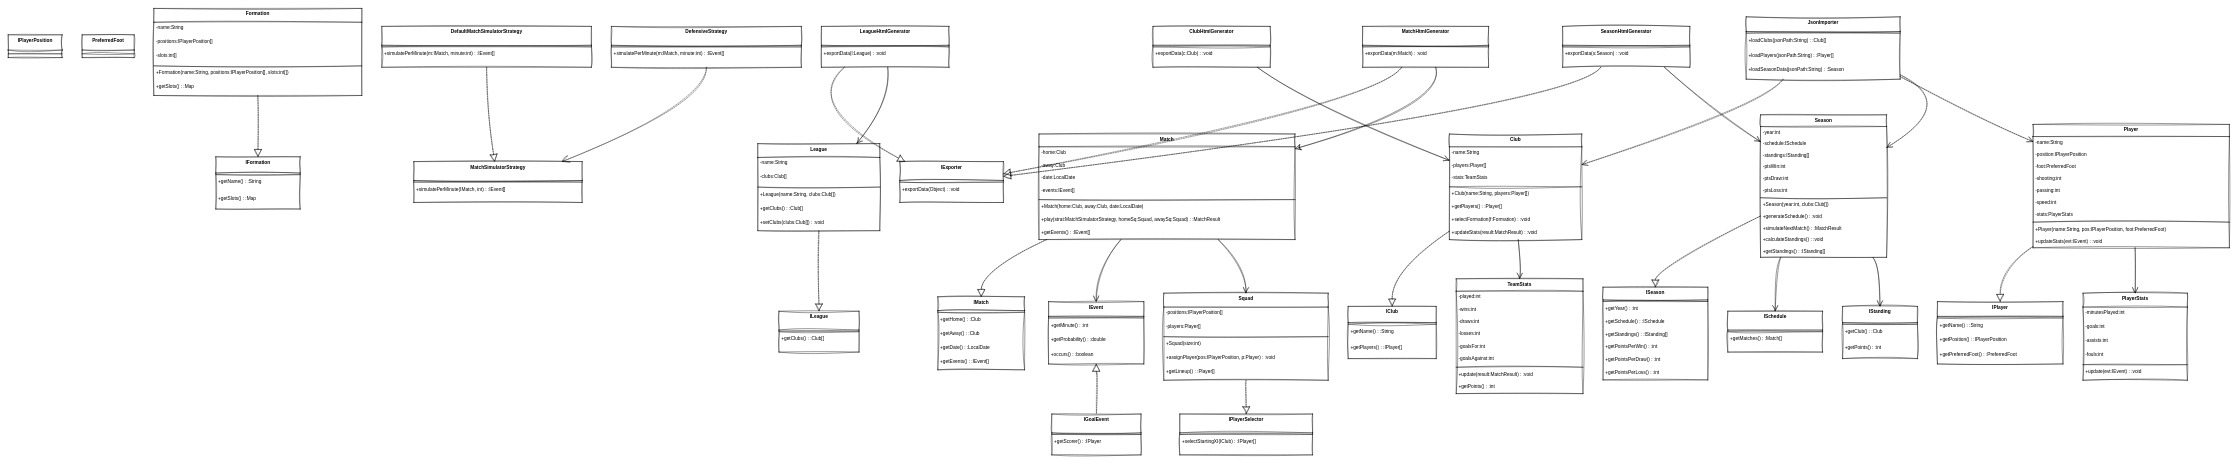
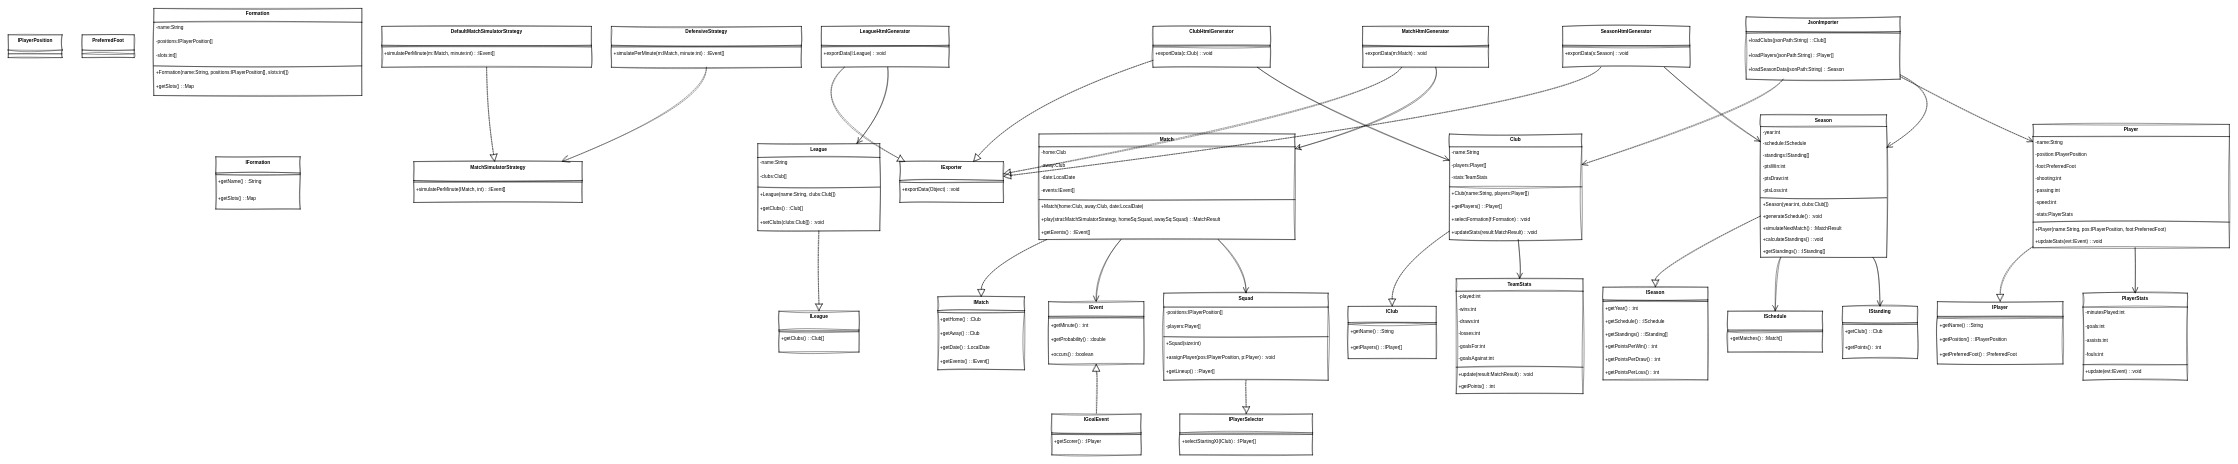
+ <mxCell id="182" value="" style="curved=1;dashed=1;startArrow=none;endArrow=block;endSize=16;endFill=0;exitX=0;exitY=0.83;entryX=0.71;entryY=0;rounded=0;sketch=1;curveFitting=1;jiggle=2;" parent="1" source="151" target="57" edge="1"><mxGeometry relative="1" as="geometry"><Array as="points"><mxPoint x="2556" y="261" /></Array></mxGeometry></mxCell>
- <mxCell id="172" value="" style="curved=1;dashed=1;startArrow=none;endArrow=block;endSize=16;endFill=0;exitX=0.5;exitY=1;entryX=0.5;entryY=0;rounded=0;sketch=1;curveFitting=1;jiggle=2;" parent="1" source="105" target="39" edge="1"><mxGeometry relative="1" as="geometry"><Array as="points" /></mxGeometry></mxCell>
